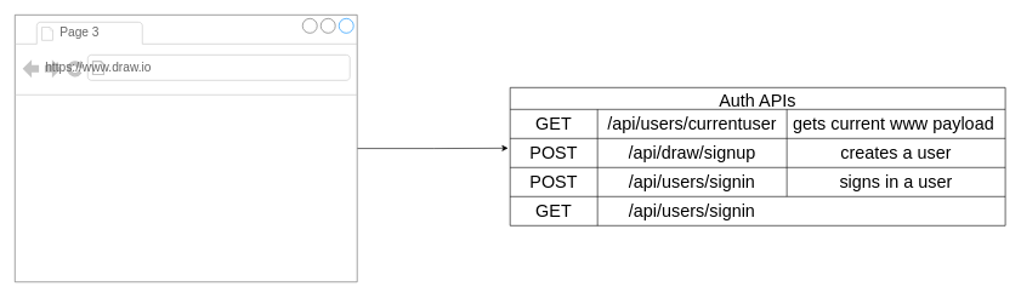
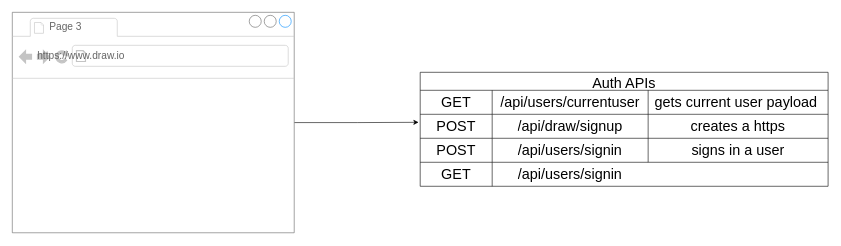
- <mxCell id="10" value="gets current www payload&amp;nbsp;" style="shape=partialRectangle;html=1;whiteSpace=wrap;connectable=0;overflow=hidden;fillColor=none;top=0;left=0;bottom=0;right=0;pointerEvents=1;fontSize=24;" vertex="1" parent="7"><mxGeometry x="380" width="300" height="40" as="geometry"><mxRectangle width="300" height="40" as="alternateBounds" /></mxGeometry></mxCell>
+ <mxCell id="10" value="gets current user payload&amp;nbsp;" style="shape=partialRectangle;html=1;whiteSpace=wrap;connectable=0;overflow=hidden;fillColor=none;top=0;left=0;bottom=0;right=0;pointerEvents=1;fontSize=24;" vertex="1" parent="7"><mxGeometry x="380" width="300" height="40" as="geometry"><mxRectangle width="300" height="40" as="alternateBounds" /></mxGeometry></mxCell>
- <mxCell id="14" value="creates a user" style="shape=partialRectangle;html=1;whiteSpace=wrap;connectable=0;overflow=hidden;fillColor=none;top=0;left=0;bottom=0;right=0;pointerEvents=1;fontSize=24;" vertex="1" parent="11"><mxGeometry x="380" width="300" height="40" as="geometry"><mxRectangle width="300" height="40" as="alternateBounds" /></mxGeometry></mxCell>
+ <mxCell id="14" value="creates a https" style="shape=partialRectangle;html=1;whiteSpace=wrap;connectable=0;overflow=hidden;fillColor=none;top=0;left=0;bottom=0;right=0;pointerEvents=1;fontSize=24;" vertex="1" parent="11"><mxGeometry x="380" width="300" height="40" as="geometry"><mxRectangle width="300" height="40" as="alternateBounds" /></mxGeometry></mxCell>
